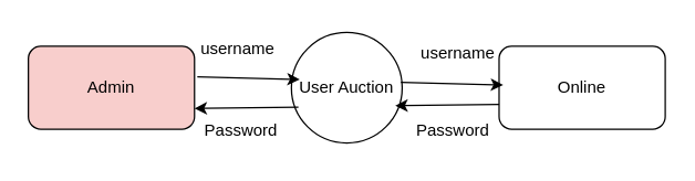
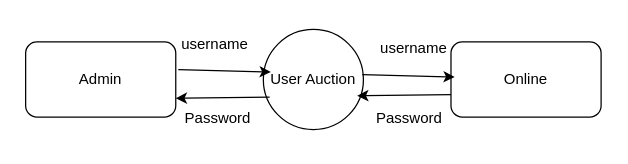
- <mxCell id="2" value="Admin" style="rounded=1;whiteSpace=wrap;html=1;fillColor=#f8cecc;" vertex="1" parent="1"><mxGeometry x="20" y="33" width="120" height="60" as="geometry" /></mxCell>
+ <mxCell id="2" value="Admin" style="rounded=1;whiteSpace=wrap;html=1;" vertex="1" parent="1"><mxGeometry x="20" y="33" width="120" height="60" as="geometry" /></mxCell>
